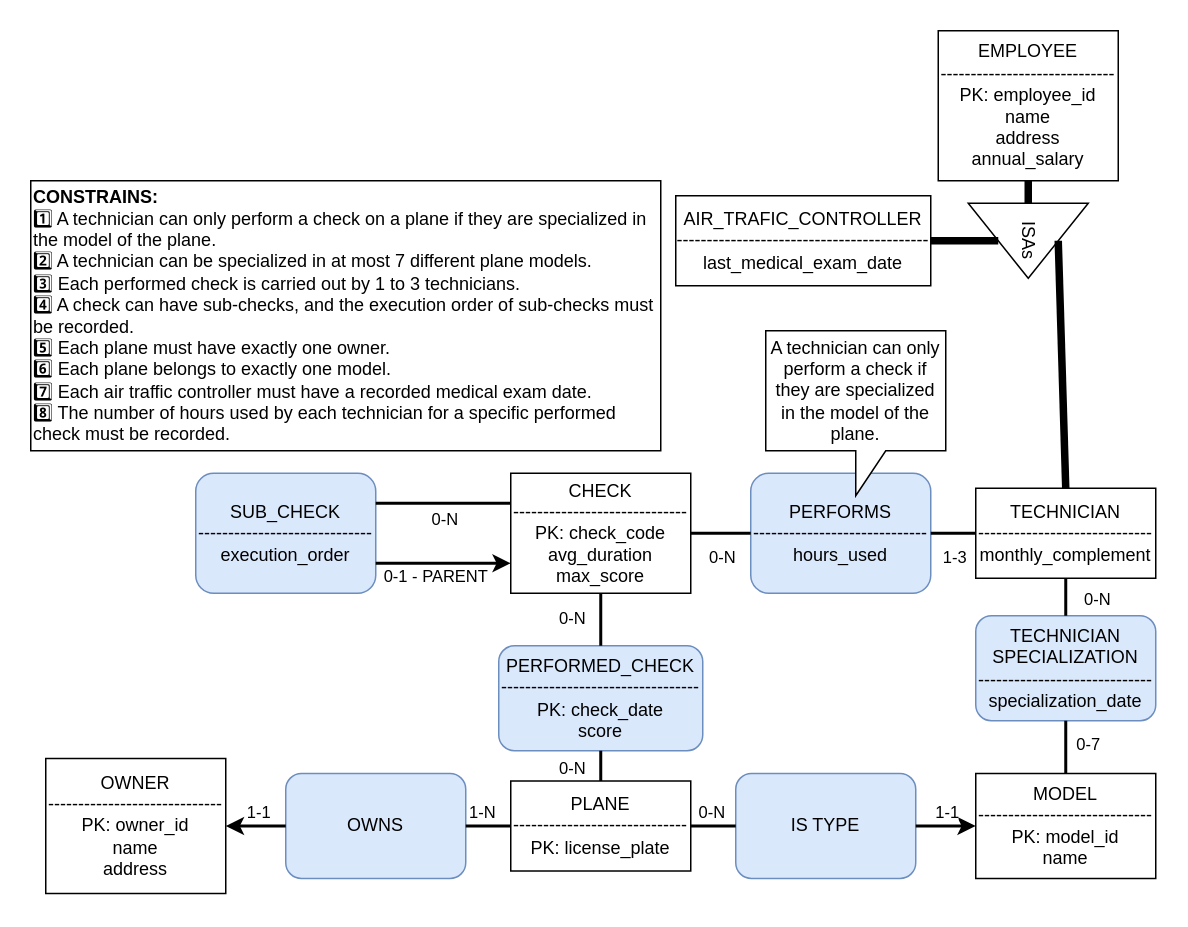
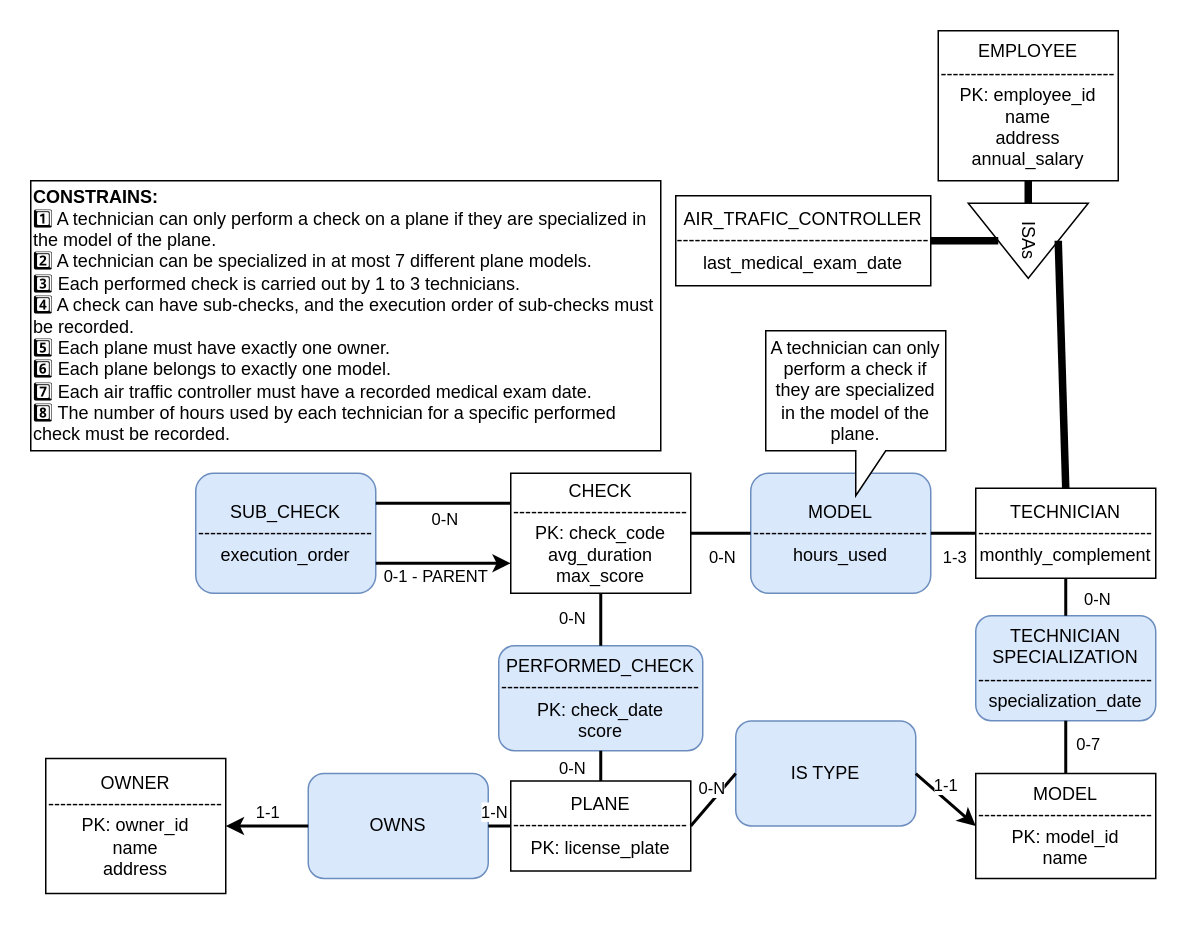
- <mxCell id="38" value="PERFORMS&lt;div&gt;-----------------------------&lt;/div&gt;&lt;div&gt;hours_used&lt;/div&gt;" style="rounded=1;whiteSpace=wrap;html=1;fillColor=#dae8fc;strokeColor=#6c8ebf;shadow=0;glass=0;" vertex="1" parent="1"><mxGeometry x="500" y="315" width="120" height="80" as="geometry" /></mxCell>
+ <mxCell id="38" value="MODEL&lt;div&gt;-----------------------------&lt;/div&gt;&lt;div&gt;hours_used&lt;/div&gt;" style="rounded=1;whiteSpace=wrap;html=1;fillColor=#dae8fc;strokeColor=#6c8ebf;shadow=0;glass=0;" vertex="1" parent="1"><mxGeometry x="500" y="315" width="120" height="80" as="geometry" /></mxCell>
- <mxCell id="18" value="OWNS" style="rounded=1;whiteSpace=wrap;html=1;fillColor=#dae8fc;strokeColor=#6c8ebf;shadow=0;glass=0;" vertex="1" parent="1"><mxGeometry x="190" y="515.17" width="120" height="70" as="geometry" /></mxCell>
+ <mxCell id="18" value="OWNS" style="rounded=1;whiteSpace=wrap;html=1;fillColor=#dae8fc;strokeColor=#6c8ebf;shadow=0;glass=0;" vertex="1" parent="1"><mxGeometry x="205" y="515.17" width="120" height="70" as="geometry" /></mxCell>
- <mxCell id="13" value="IS TYPE" style="rounded=1;whiteSpace=wrap;html=1;fillColor=#dae8fc;strokeColor=#6c8ebf;shadow=0;glass=0;" vertex="1" parent="1"><mxGeometry x="490" y="515.17" width="120" height="70" as="geometry" /></mxCell>
+ <mxCell id="13" value="IS TYPE" style="rounded=1;whiteSpace=wrap;html=1;fillColor=#dae8fc;strokeColor=#6c8ebf;shadow=0;glass=0;" vertex="1" parent="1"><mxGeometry x="490" y="480.17" width="120" height="70" as="geometry" /></mxCell>
